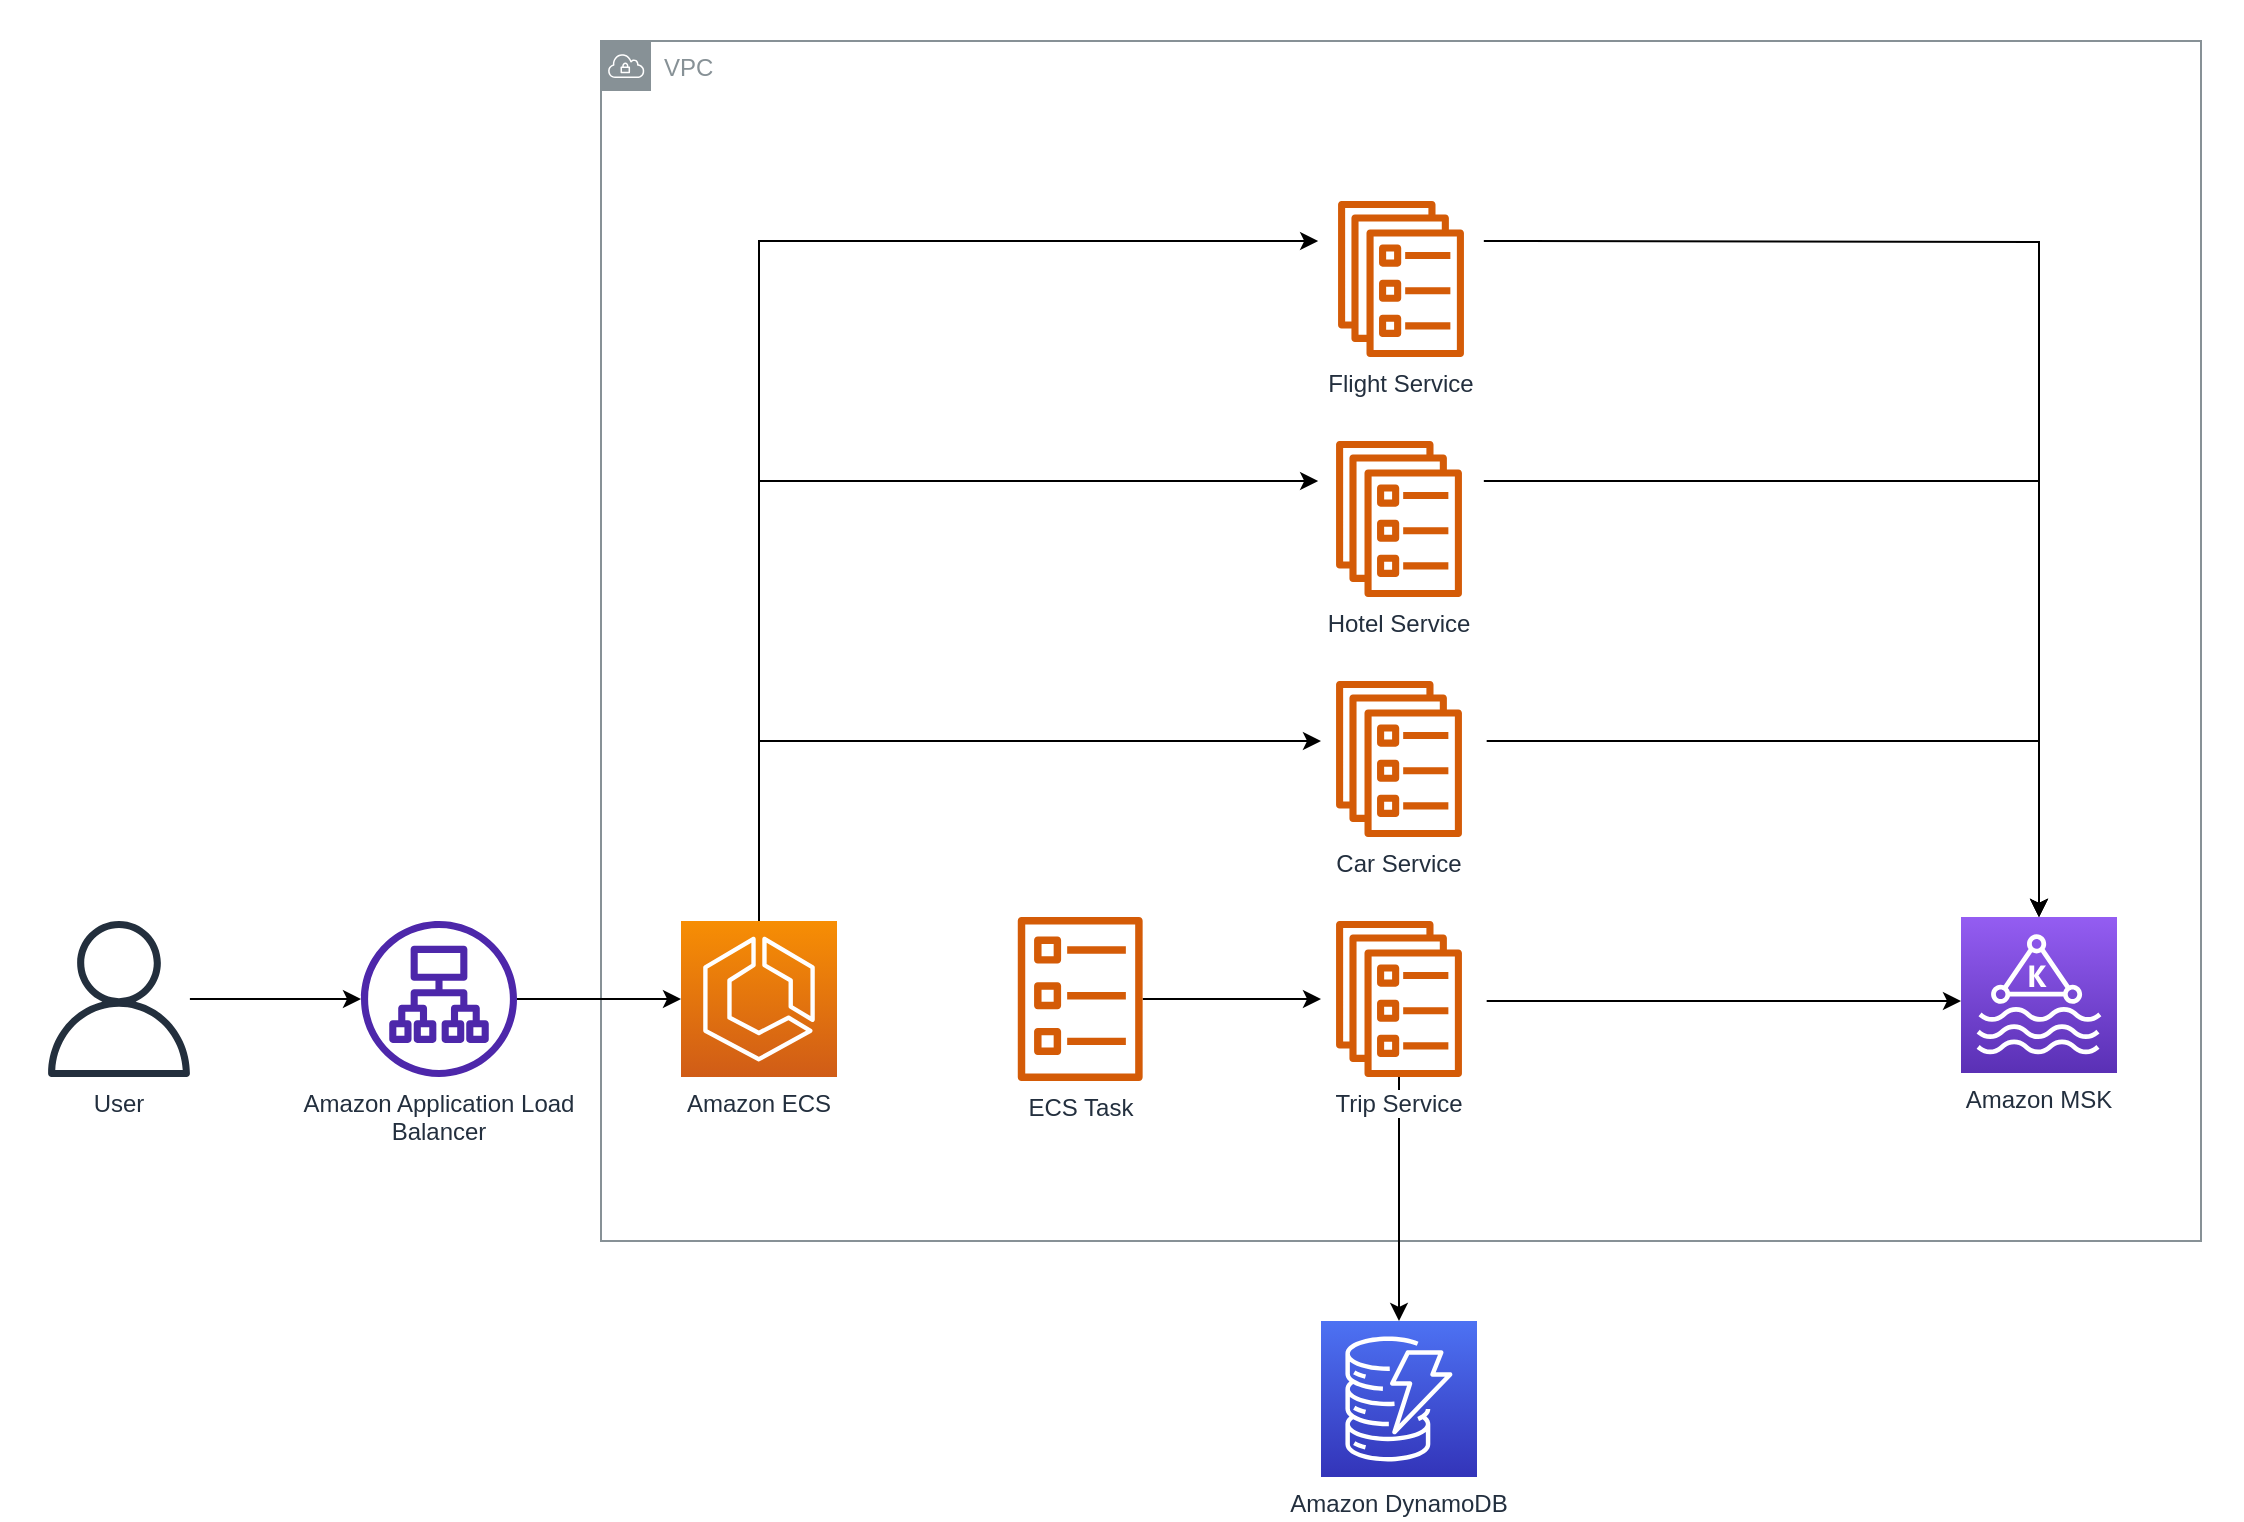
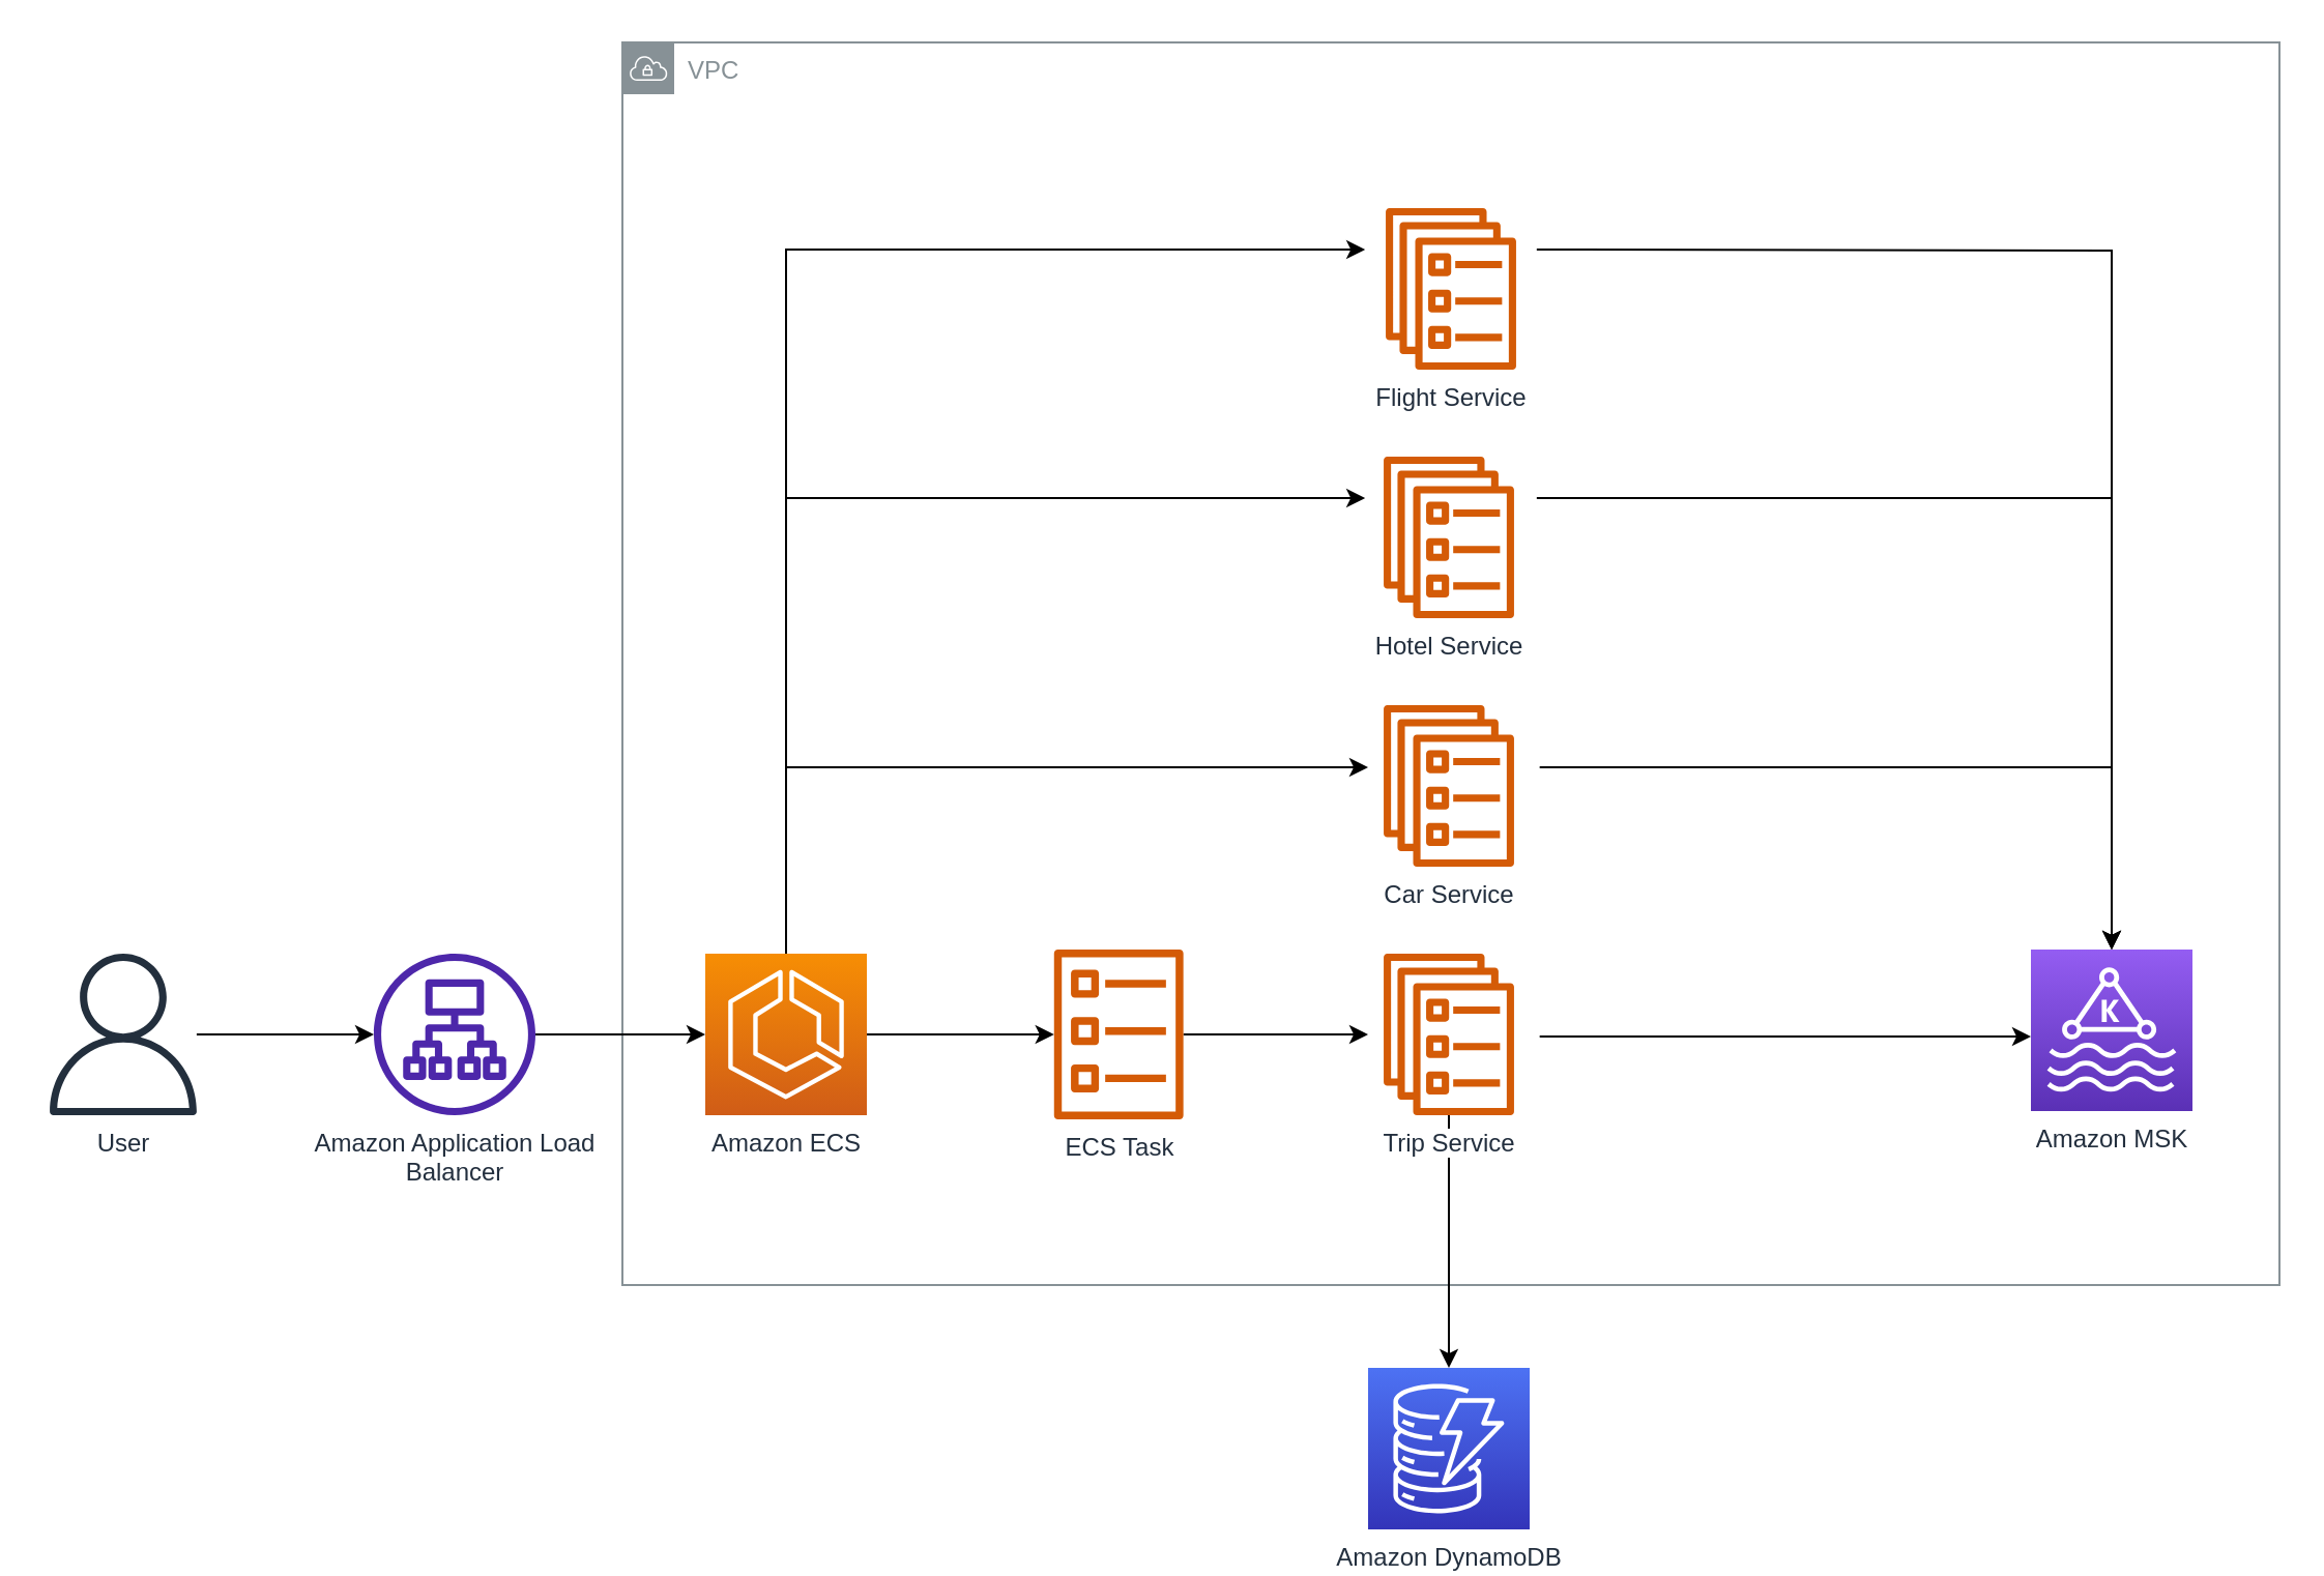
+ <mxCell id="3" value="" style="edgeStyle=orthogonalEdgeStyle;rounded=0;orthogonalLoop=1;jettySize=auto;html=1;" parent="1" source="5" target="9" edge="1"><mxGeometry relative="1" as="geometry"><mxPoint x="500" y="498.9" as="targetPoint" /></mxGeometry></mxCell>
